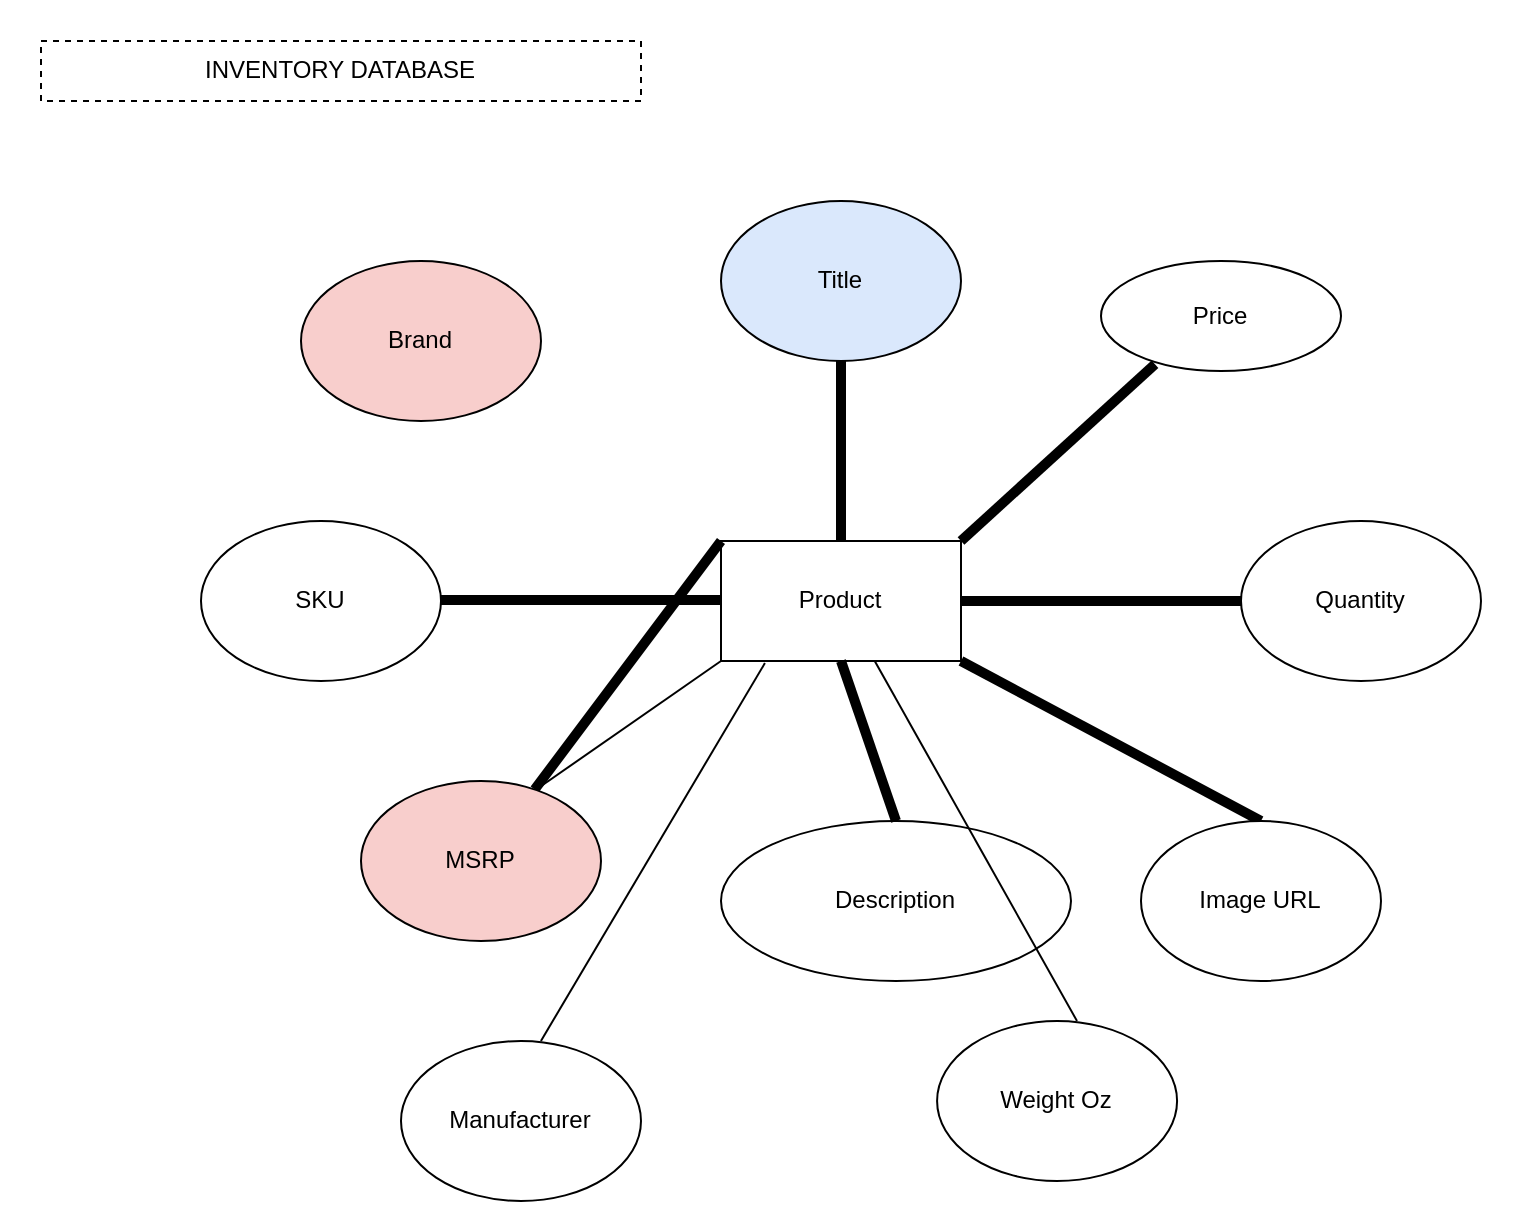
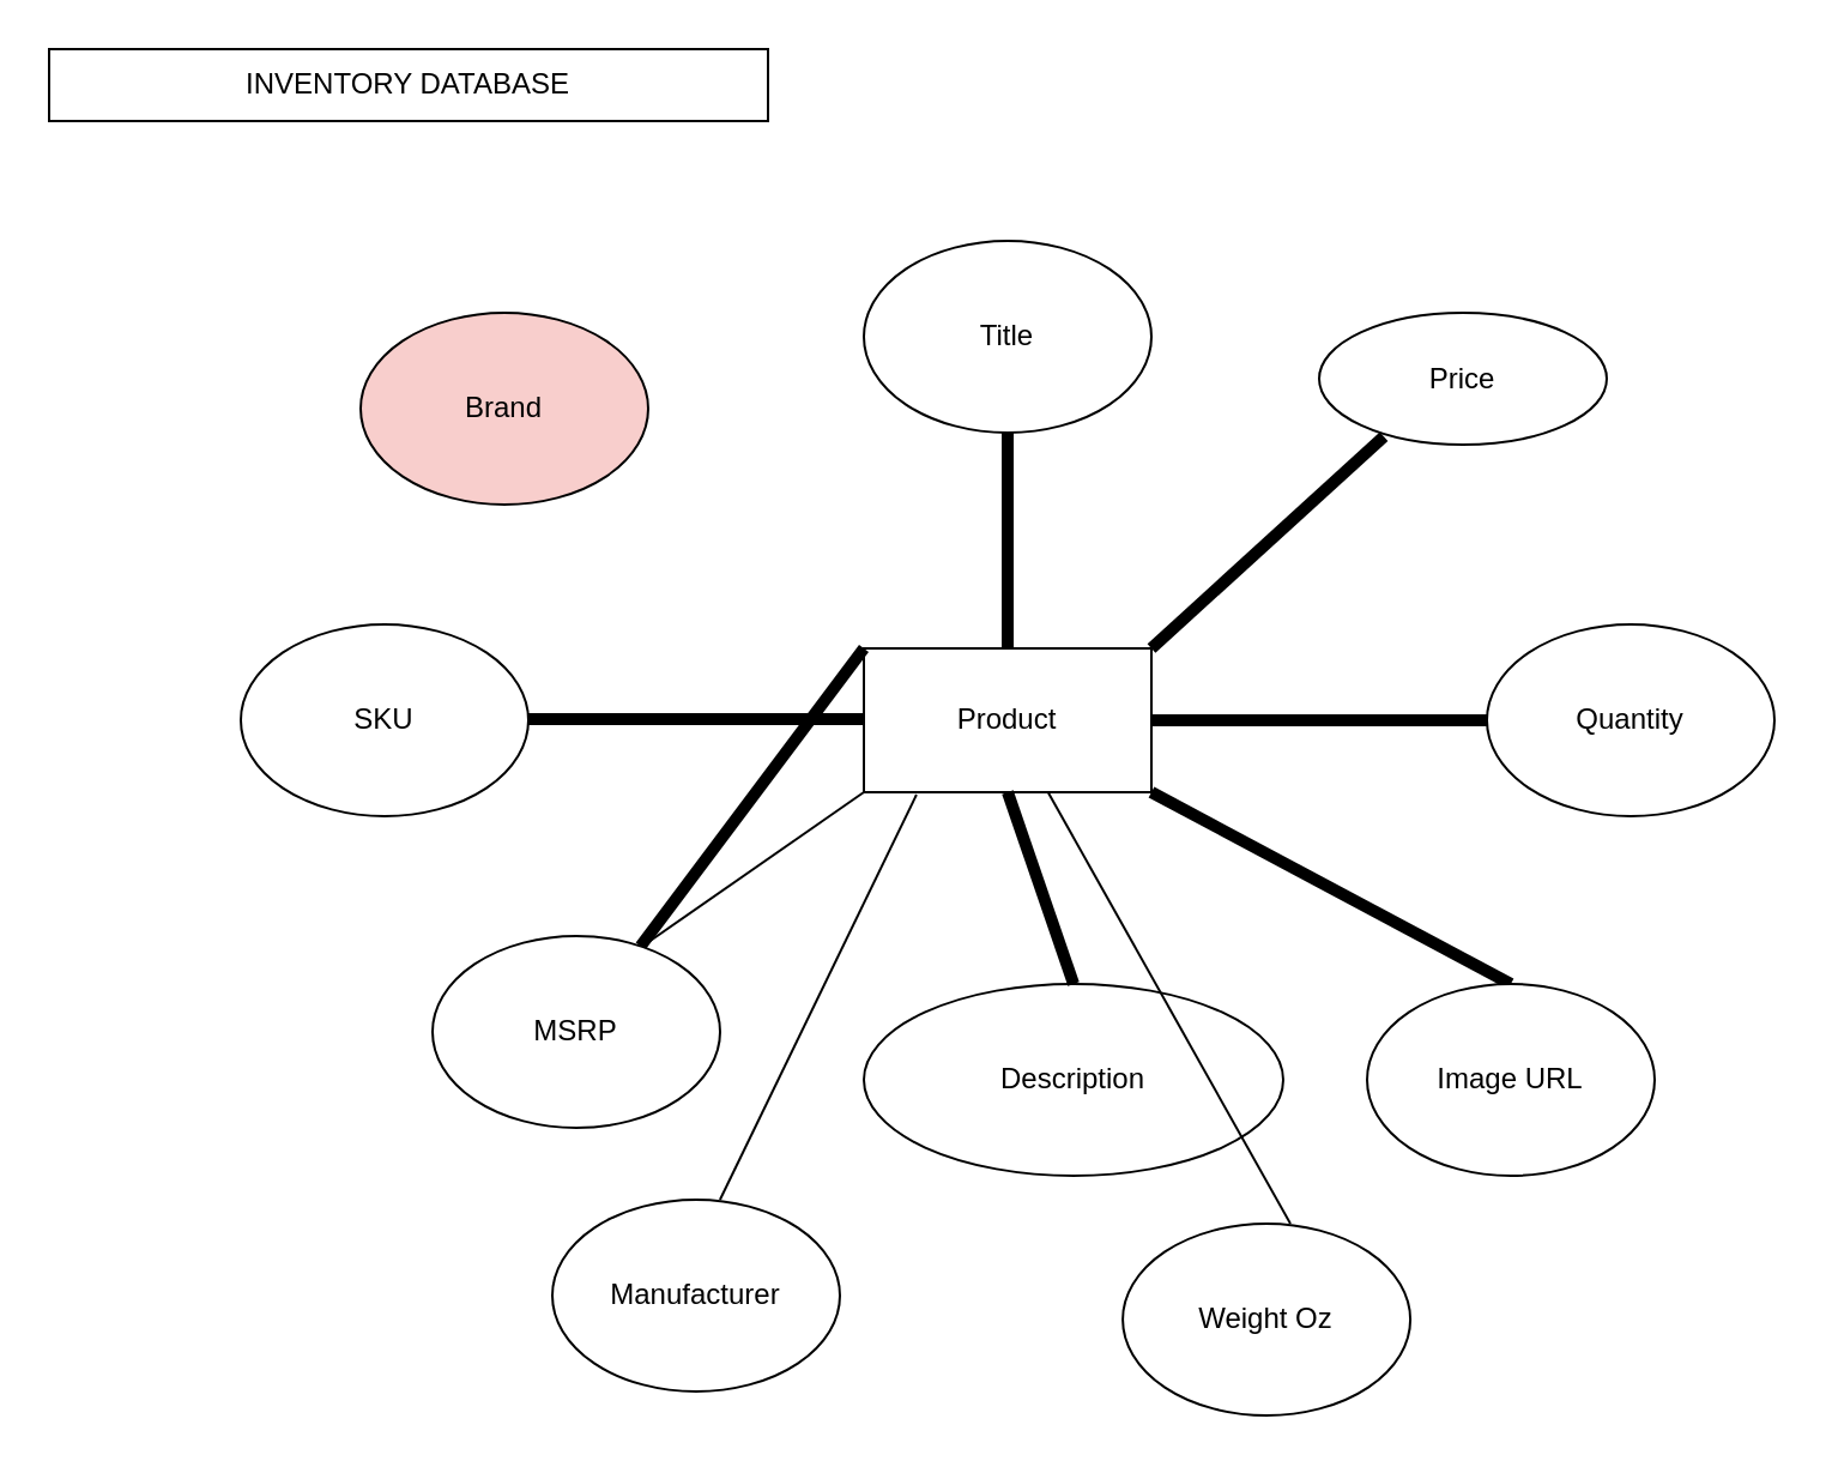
- <mxCell id="19" value="INVENTORY DATABASE" style="whiteSpace=wrap;html=1;dashed=1;" vertex="1" parent="1"><mxGeometry width="300" height="30" as="geometry" x="20" y="20" /></mxCell>
+ <mxCell id="19" value="INVENTORY DATABASE" style="whiteSpace=wrap;html=1;" vertex="1" parent="1"><mxGeometry width="300" height="30" as="geometry" x="20" y="20" /></mxCell>
- <mxCell id="3" value="Title" style="ellipse;whiteSpace=wrap;html=1;fillColor=#dae8fc;" vertex="1" parent="1"><mxGeometry x="360" y="100" width="120" height="80" as="geometry" /></mxCell>
+ <mxCell id="3" value="Title" style="ellipse;whiteSpace=wrap;html=1;" vertex="1" parent="1"><mxGeometry x="360" y="100" width="120" height="80" as="geometry" /></mxCell>
- <mxCell id="16" value="MSRP" style="ellipse;whiteSpace=wrap;html=1;fillColor=#f8cecc;" vertex="1" parent="1"><mxGeometry x="180" y="390" width="120" height="80" as="geometry" /></mxCell>
+ <mxCell id="16" value="MSRP" style="ellipse;whiteSpace=wrap;html=1;" vertex="1" parent="1"><mxGeometry x="180" y="390" width="120" height="80" as="geometry" /></mxCell>
- <mxCell id="21" value="Manufacturer" style="ellipse;whiteSpace=wrap;html=1;" vertex="1" parent="1"><mxGeometry x="200" y="520" width="120" height="80" as="geometry" /></mxCell>
+ <mxCell id="21" value="Manufacturer" style="ellipse;whiteSpace=wrap;html=1;" vertex="1" parent="1"><mxGeometry x="230" y="500" width="120" height="80" as="geometry" /></mxCell>
